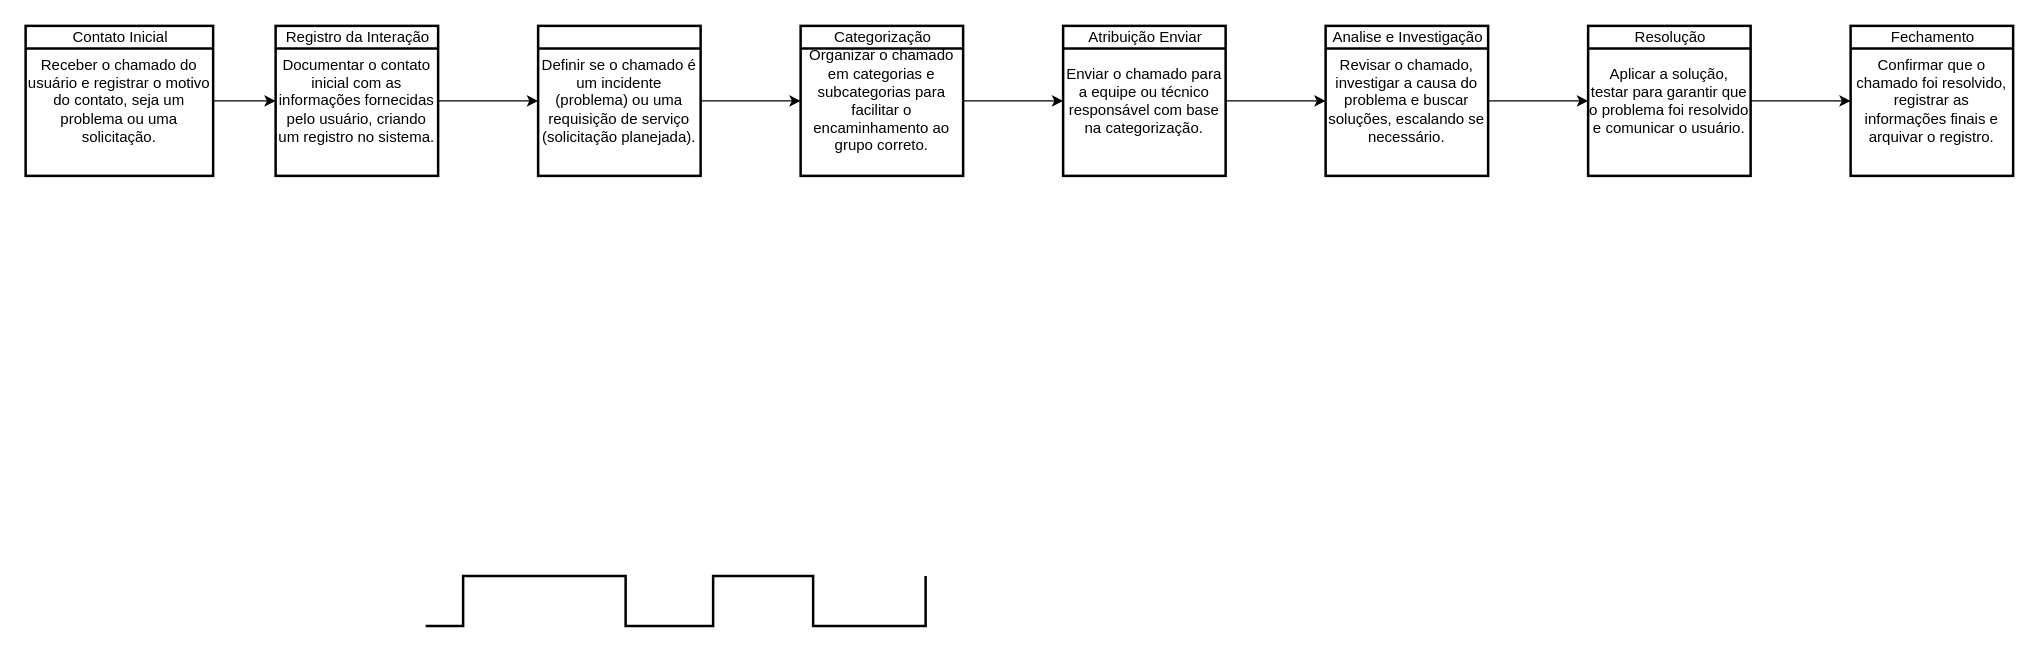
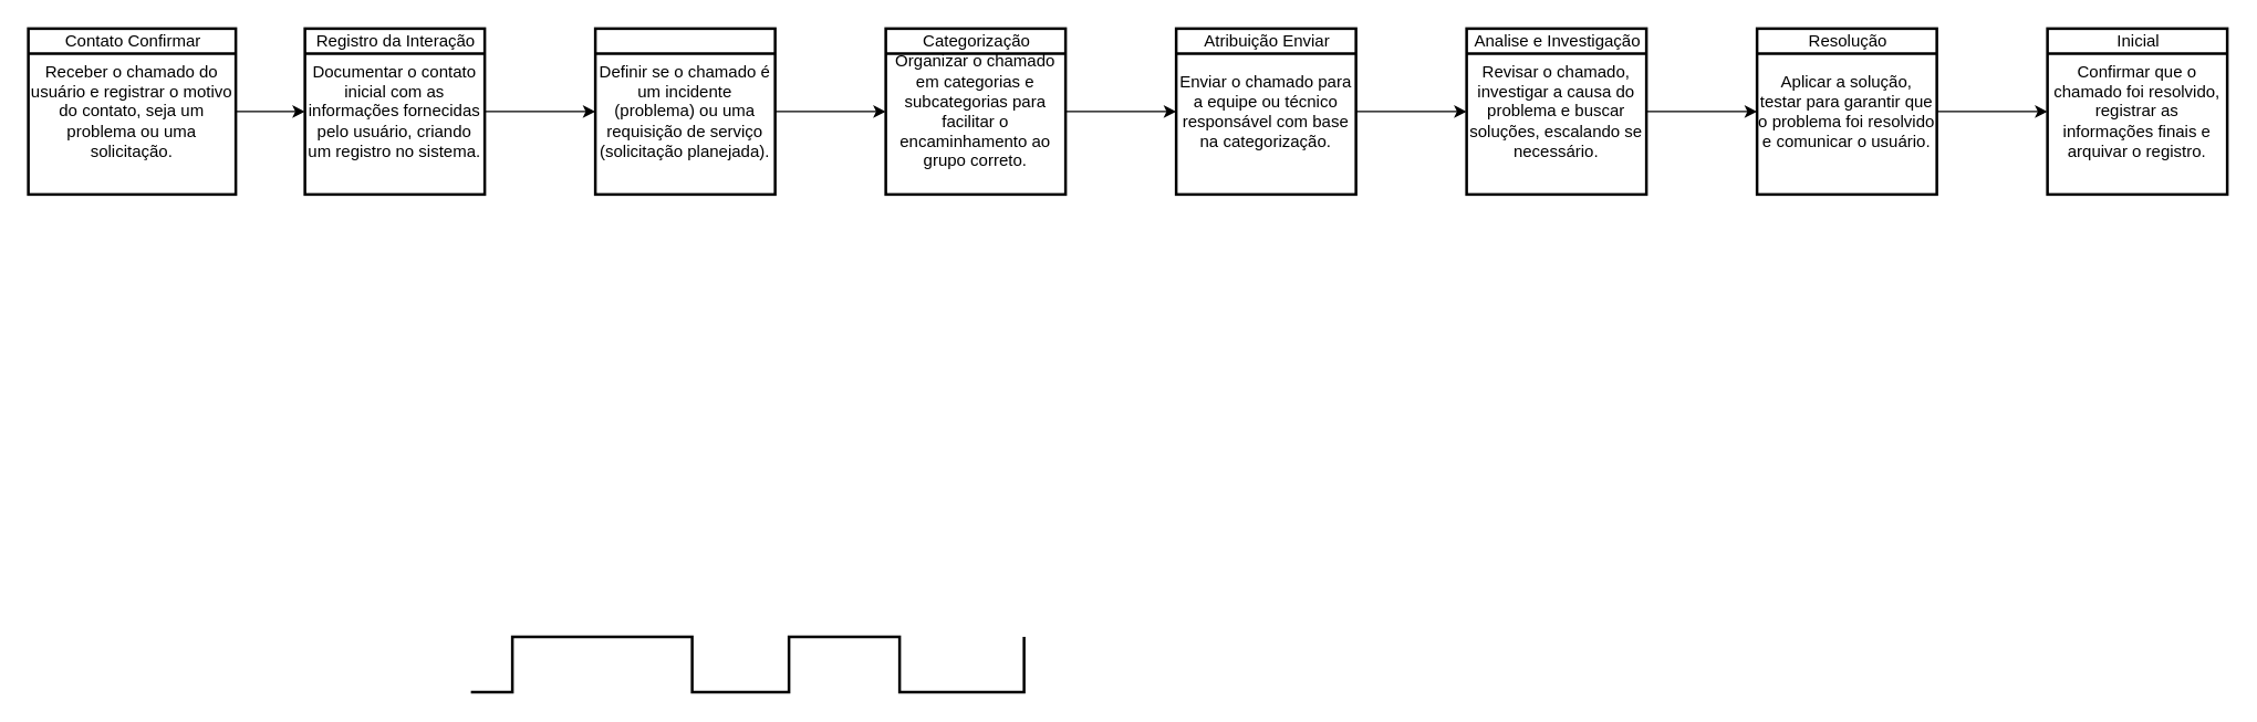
- <mxCell id="4" value="Contato Inicial" style="text;fontSize=12;spacingLeft=2;verticalAlign=top;html=1;align=center;spacingTop=-5;resizeWidth=1;whiteSpace=wrap;" vertex="1" parent="3"><mxGeometry width="150" height="22.286" as="geometry" /></mxCell>
+ <mxCell id="4" value="Contato Confirmar" style="text;fontSize=12;spacingLeft=2;verticalAlign=top;html=1;align=center;spacingTop=-5;resizeWidth=1;whiteSpace=wrap;" vertex="1" parent="3"><mxGeometry width="150" height="22.286" as="geometry" /></mxCell>
- <mxCell id="24" value="&lt;div&gt;Fechamento&lt;/div&gt;" style="text;fontSize=12;spacingLeft=2;verticalAlign=top;html=1;align=center;spacingTop=-5;resizeWidth=1;whiteSpace=wrap;" vertex="1" parent="23"><mxGeometry width="130" height="22.286" as="geometry" /></mxCell>
+ <mxCell id="24" value="&lt;div&gt;Inicial&lt;/div&gt;" style="text;fontSize=12;spacingLeft=2;verticalAlign=top;html=1;align=center;spacingTop=-5;resizeWidth=1;whiteSpace=wrap;" vertex="1" parent="23"><mxGeometry width="130" height="22.286" as="geometry" /></mxCell>
